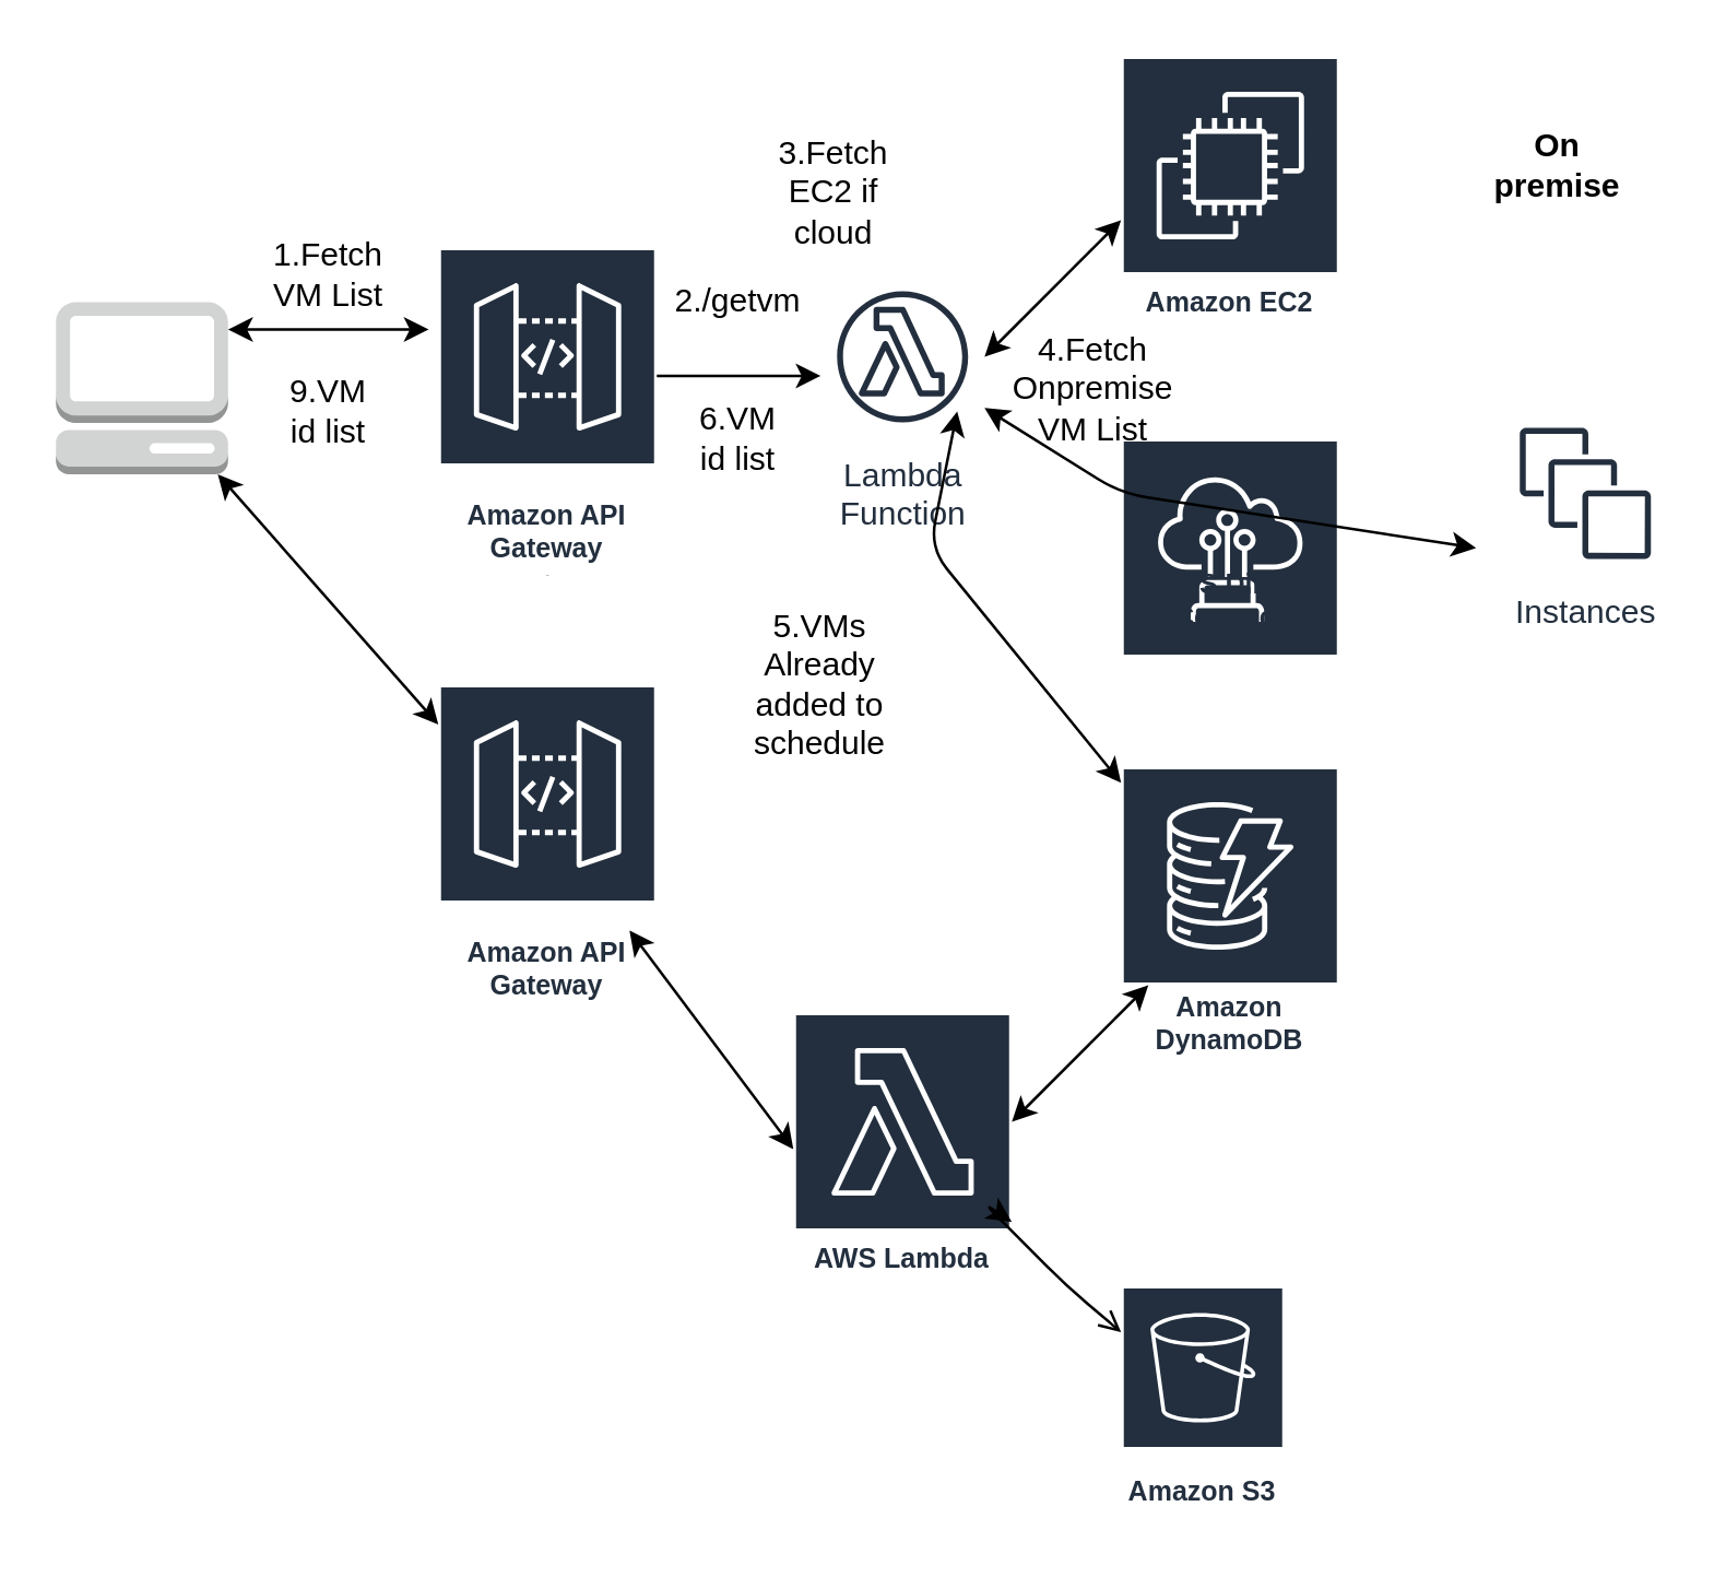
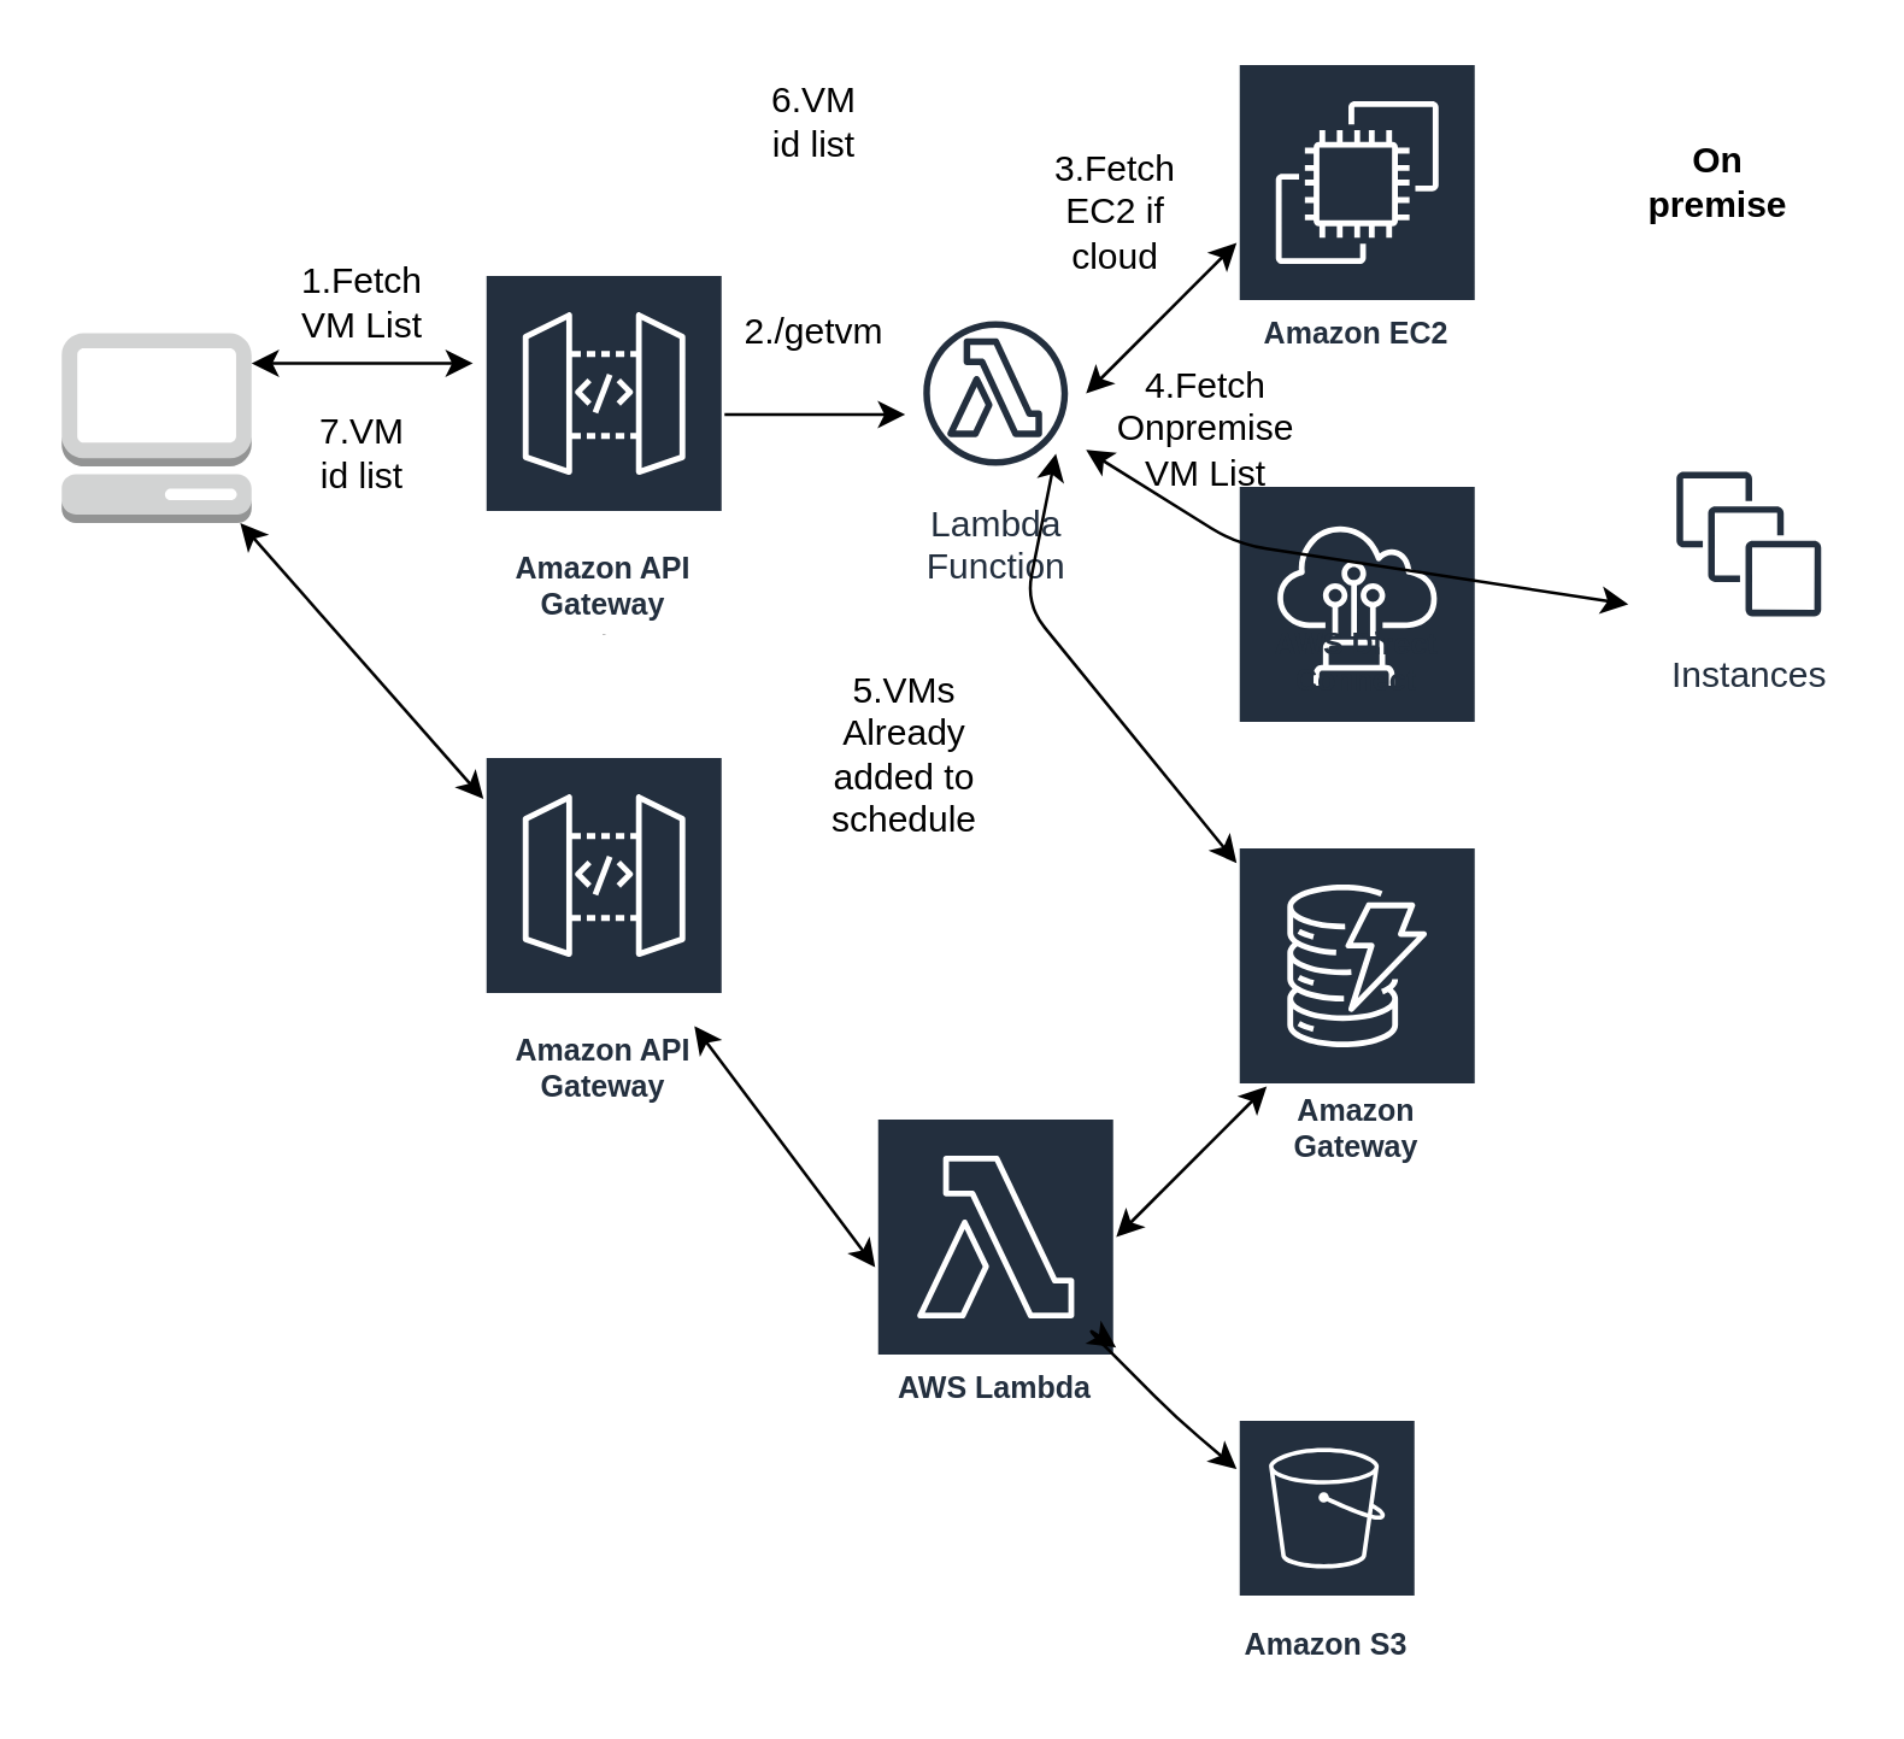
- <mxCell id="18" value="3.Fetch EC2 if cloud" style="text;html=1;strokeColor=none;fillColor=none;align=center;verticalAlign=middle;whiteSpace=wrap;rounded=0;" vertex="1" parent="1"><mxGeometry x="285" y="60" width="40" height="20" as="geometry" /></mxCell>
+ <mxCell id="18" value="3.Fetch EC2 if cloud" style="text;html=1;strokeColor=none;fillColor=none;align=center;verticalAlign=middle;whiteSpace=wrap;rounded=0;" vertex="1" parent="1"><mxGeometry x="350" y="60" width="40" height="20" as="geometry" /></mxCell>
- <mxCell id="22" value="9.VM id list" style="text;html=1;strokeColor=none;fillColor=none;align=center;verticalAlign=middle;whiteSpace=wrap;rounded=0;" vertex="1" parent="1"><mxGeometry x="100" y="140" width="40" height="20" as="geometry" /></mxCell>
+ <mxCell id="22" value="7.VM id list" style="text;html=1;strokeColor=none;fillColor=none;align=center;verticalAlign=middle;whiteSpace=wrap;rounded=0;" vertex="1" parent="1"><mxGeometry x="100" y="140" width="40" height="20" as="geometry" /></mxCell>
- <mxCell id="21" value="6.VM id list" style="text;html=1;strokeColor=none;fillColor=none;align=center;verticalAlign=middle;whiteSpace=wrap;rounded=0;" vertex="1" parent="1"><mxGeometry x="250" y="150" width="40" height="20" as="geometry" /></mxCell>
+ <mxCell id="21" value="6.VM id list" style="text;html=1;strokeColor=none;fillColor=none;align=center;verticalAlign=middle;whiteSpace=wrap;rounded=0;" vertex="1" parent="1"><mxGeometry x="250" y="30" width="40" height="20" as="geometry" /></mxCell>
- <mxCell id="9" value="Amazon DynamoDB" style="outlineConnect=0;fontColor=#232F3E;gradientColor=none;strokeColor=#ffffff;fillColor=#232F3E;dashed=0;verticalLabelPosition=middle;verticalAlign=bottom;align=center;html=1;whiteSpace=wrap;fontSize=10;fontStyle=1;spacing=3;shape=mxgraph.aws4.productIcon;prIcon=mxgraph.aws4.dynamodb;" vertex="1" parent="1"><mxGeometry x="410" y="280" width="80" height="110" as="geometry" /></mxCell>
+ <mxCell id="9" value="Amazon Gateway" style="outlineConnect=0;fontColor=#232F3E;gradientColor=none;strokeColor=#ffffff;fillColor=#232F3E;dashed=0;verticalLabelPosition=middle;verticalAlign=bottom;align=center;html=1;whiteSpace=wrap;fontSize=10;fontStyle=1;spacing=3;shape=mxgraph.aws4.productIcon;prIcon=mxgraph.aws4.dynamodb;" vertex="1" parent="1"><mxGeometry x="410" y="280" width="80" height="110" as="geometry" /></mxCell>
- <mxCell id="28" value="" style="endArrow=open;startArrow=classic;html=1;" edge="1" parent="1" source="26" target="25"><mxGeometry width="50" height="50" relative="1" as="geometry"><mxPoint x="360" y="500" as="sourcePoint" /><mxPoint x="430" y="440" as="targetPoint" /><Array as="points"><mxPoint x="360" y="440" /><mxPoint x="390" y="470" /></Array></mxGeometry></mxCell>
+ <mxCell id="28" value="" style="endArrow=classic;startArrow=classic;html=1;" edge="1" parent="1" source="26" target="25"><mxGeometry width="50" height="50" relative="1" as="geometry"><mxPoint x="360" y="500" as="sourcePoint" /><mxPoint x="430" y="440" as="targetPoint" /><Array as="points"><mxPoint x="360" y="440" /><mxPoint x="390" y="470" /></Array></mxGeometry></mxCell>
